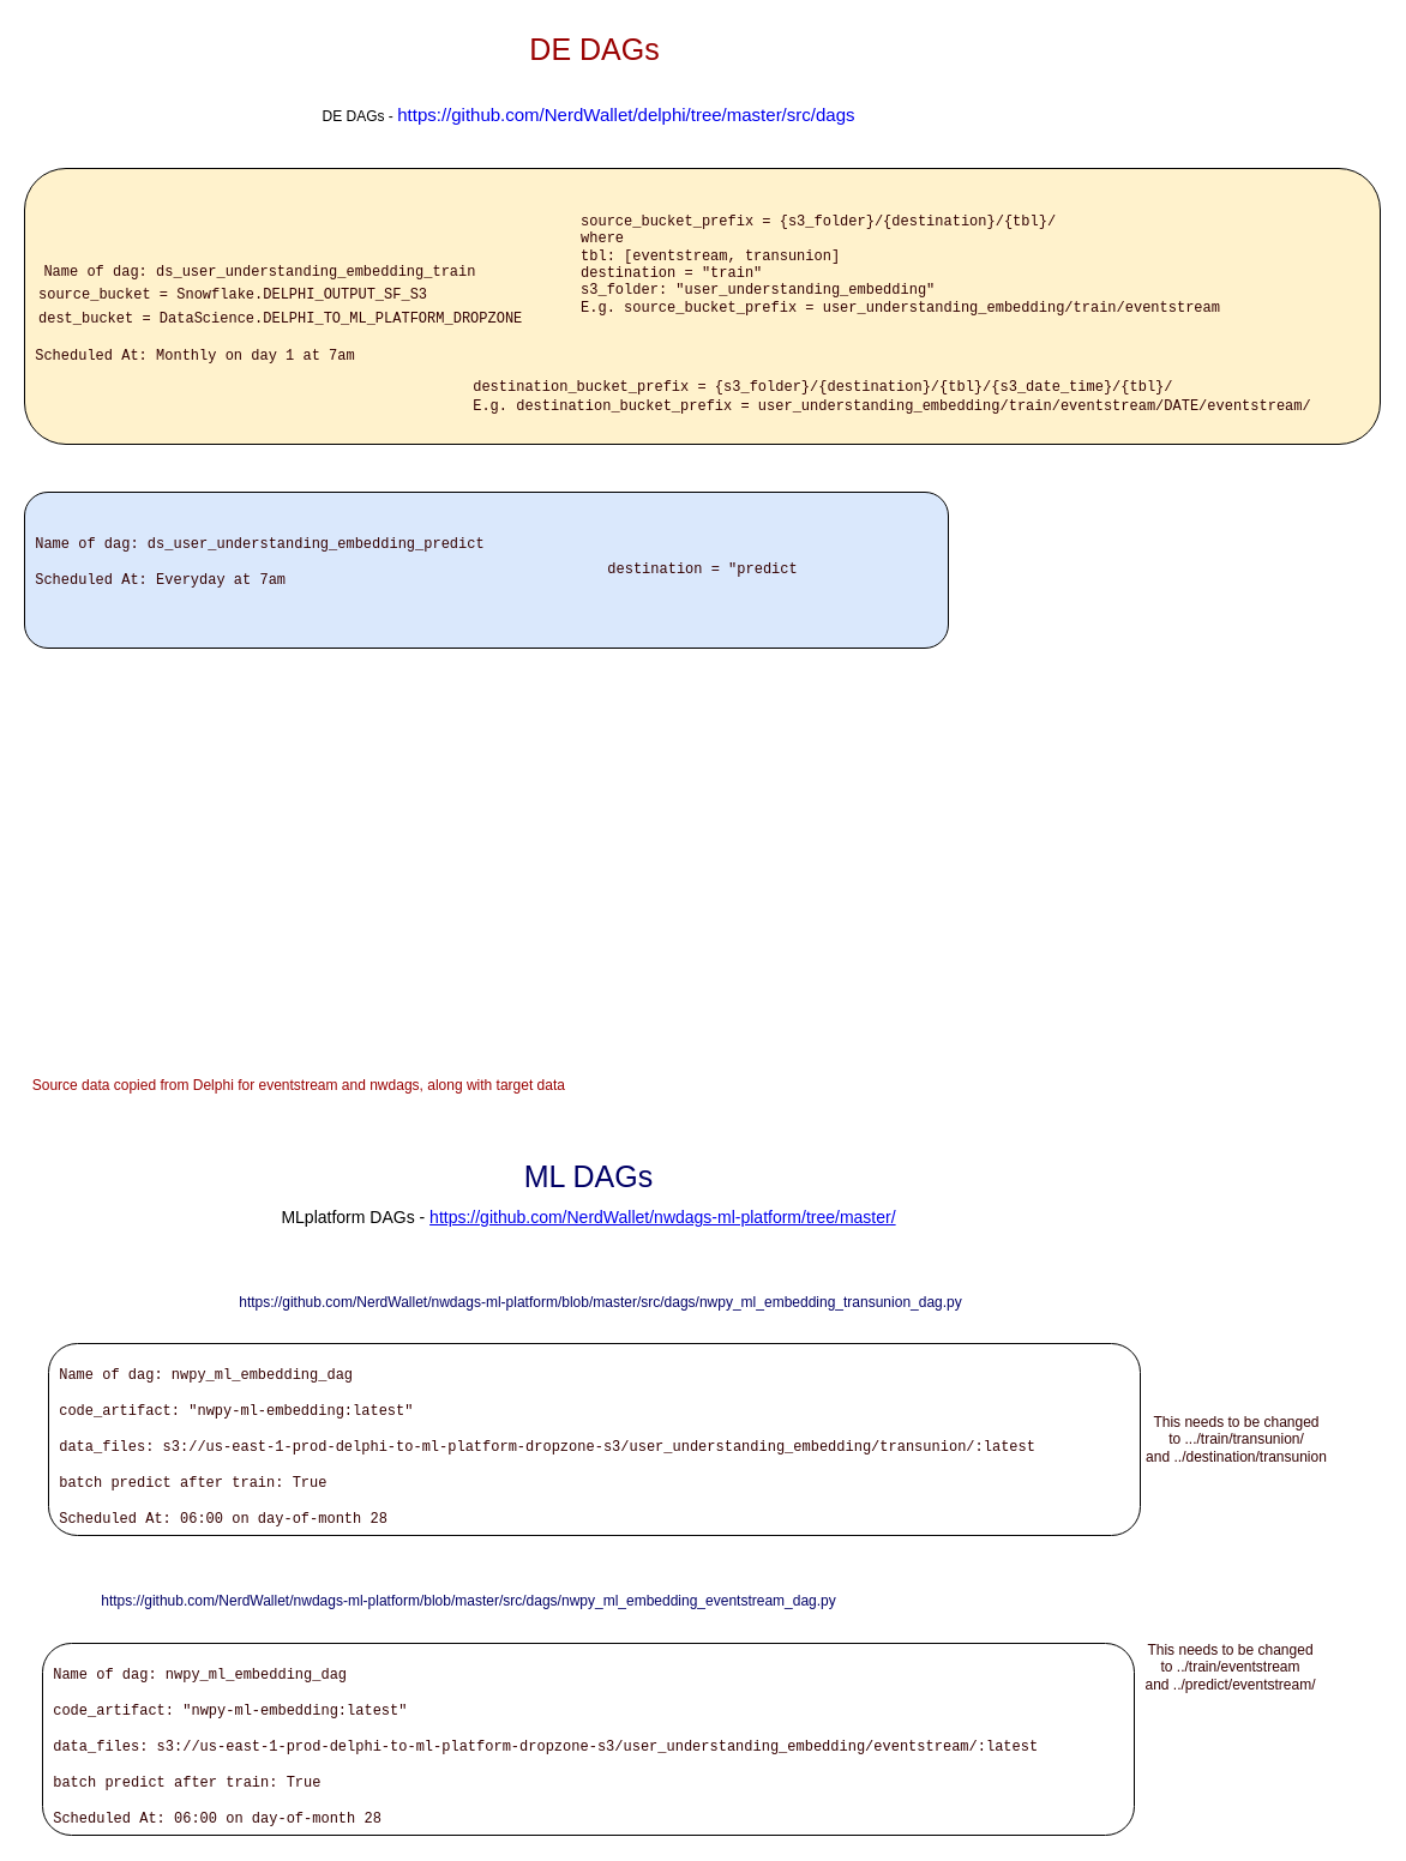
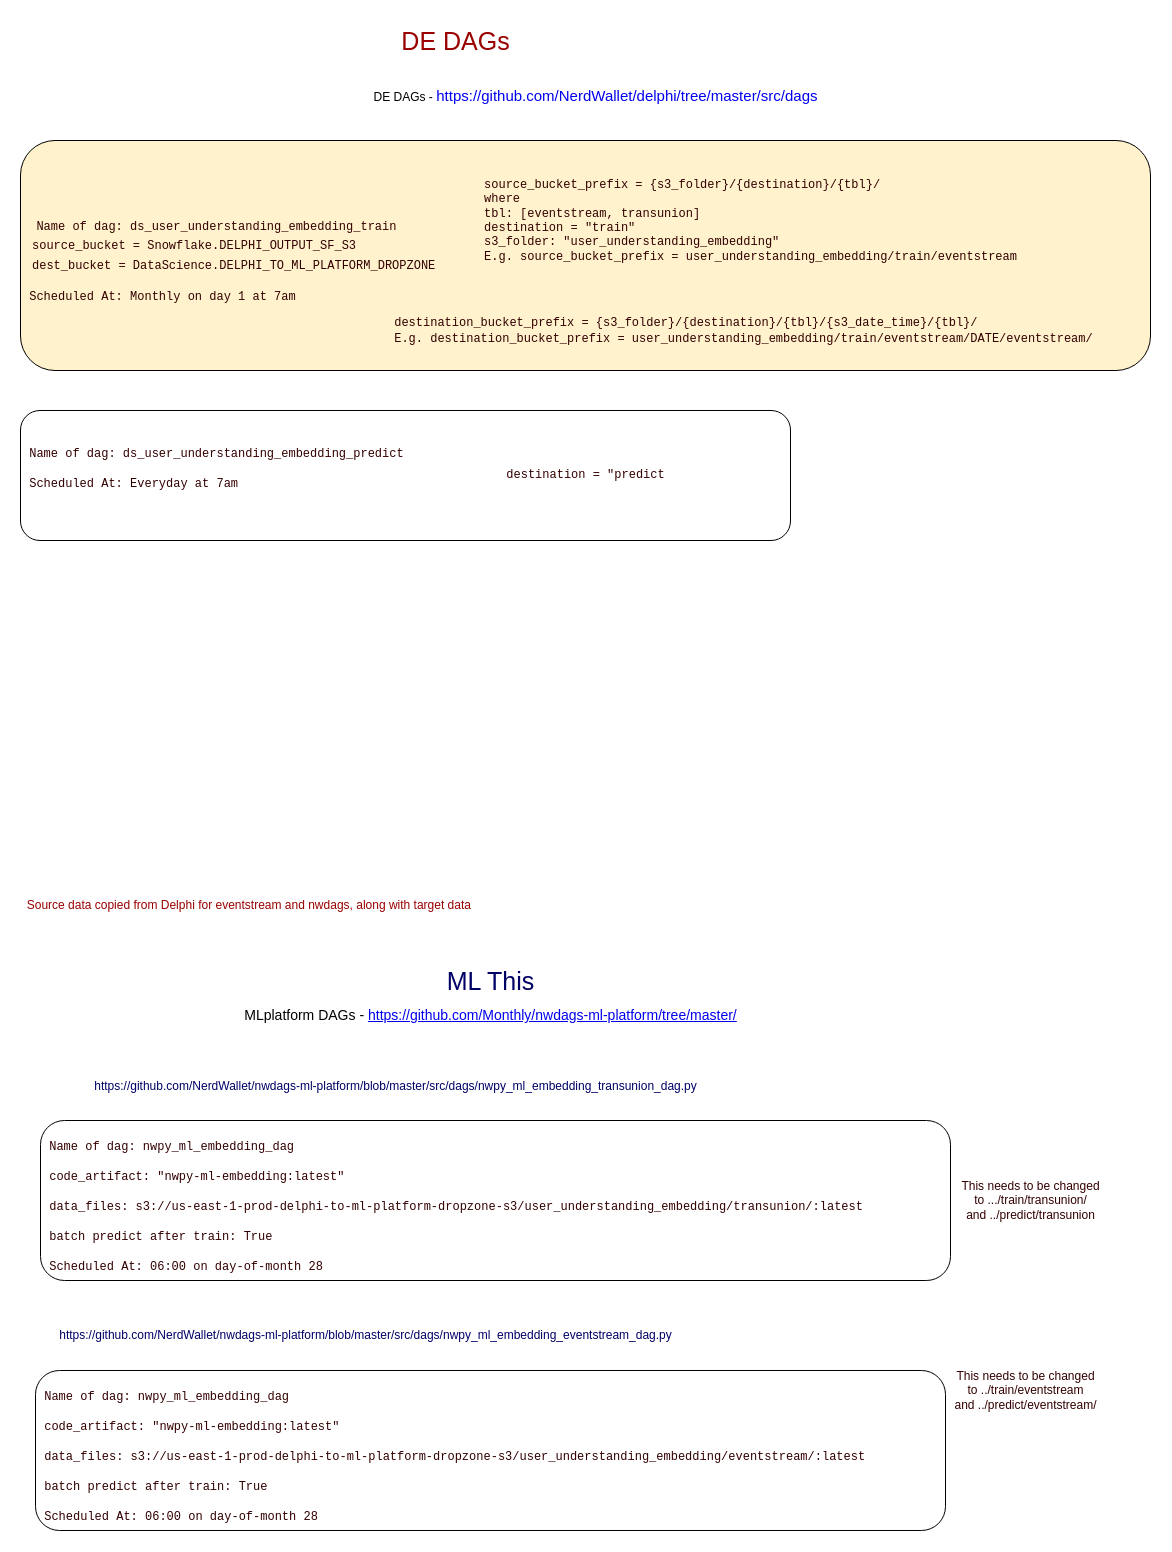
- <mxCell id="6" value="&lt;font color=&quot;#990000&quot; style=&quot;font-size: 25px;&quot;&gt;DE DAGs&lt;/font&gt;" style="text;html=1;align=center;verticalAlign=middle;resizable=0;points=[];autosize=1;strokeColor=none;fillColor=none;" vertex="1" parent="1"><mxGeometry x="430" y="20" width="130" height="40" as="geometry" /></mxCell>
+ <mxCell id="6" value="&lt;font color=&quot;#990000&quot; style=&quot;font-size: 25px;&quot;&gt;DE DAGs&lt;/font&gt;" style="text;html=1;align=center;verticalAlign=middle;resizable=0;points=[];autosize=1;strokeColor=none;fillColor=none;" vertex="1" parent="1"><mxGeometry x="390" y="20" width="130" height="40" as="geometry" /></mxCell>
- <mxCell id="5" value="DE DAGs -&amp;nbsp;&lt;a style=&quot;box-sizing: inherit; text-decoration-line: none; font-family: Slack-Lato, Slack-Fractions, appleLogo, sans-serif; font-size: 15px; font-variant-ligatures: common-ligatures; text-align: left;&quot; data-remove-tab-index=&quot;true&quot; tabindex=&quot;-1&quot; rel=&quot;noopener noreferrer&quot; href=&quot;https://github.com/NerdWallet/delphi/tree/master/src/dags&quot; data-sk=&quot;tooltip_parent&quot; data-stringify-link=&quot;https://github.com/NerdWallet/delphi/tree/master/src/dags&quot; class=&quot;c-link&quot; target=&quot;_blank&quot;&gt;https://github.com/NerdWallet/delphi/tree/master/src/dags&lt;/a&gt;" style="text;html=1;align=center;verticalAlign=middle;resizable=0;points=[];autosize=1;strokeColor=none;fillColor=none;fontColor=#000000;" parent="1" vertex="1"><mxGeometry x="255" y="80" width="470" height="30" as="geometry" /></mxCell>
+ <mxCell id="5" value="DE DAGs -&amp;nbsp;&lt;a style=&quot;box-sizing: inherit; text-decoration-line: none; font-family: Slack-Lato, Slack-Fractions, appleLogo, sans-serif; font-size: 15px; font-variant-ligatures: common-ligatures; text-align: left;&quot; data-remove-tab-index=&quot;true&quot; tabindex=&quot;-1&quot; rel=&quot;noopener noreferrer&quot; href=&quot;https://github.com/NerdWallet/delphi/tree/master/src/dags&quot; data-sk=&quot;tooltip_parent&quot; data-stringify-link=&quot;https://github.com/NerdWallet/delphi/tree/master/src/dags&quot; class=&quot;c-link&quot; target=&quot;_blank&quot;&gt;https://github.com/NerdWallet/delphi/tree/master/src/dags&lt;/a&gt;" style="text;html=1;align=center;verticalAlign=middle;resizable=0;points=[];autosize=1;strokeColor=none;fillColor=none;fontColor=#000000;" parent="1" vertex="1"><mxGeometry x="360" y="80" width="470" height="30" as="geometry" /></mxCell>
- <mxCell id="17" value="&lt;div style=&quot;&quot;&gt;&lt;span style=&quot;caret-color: rgb(139, 148, 158); font-family: ui-monospace, SFMono-Regular, &amp;quot;SF Mono&amp;quot;, Menlo, Consolas, &amp;quot;Liberation Mono&amp;quot;, monospace;&quot;&gt;&amp;nbsp;&lt;/span&gt;&lt;font style=&quot;background-color: initial; font-family: ui-monospace, SFMono-Regular, &amp;quot;SF Mono&amp;quot;, Menlo, Consolas, &amp;quot;Liberation Mono&amp;quot;, monospace; caret-color: rgb(165, 214, 255);&quot; color=&quot;#330000&quot;&gt;Name of dag:&amp;nbsp;&lt;/font&gt;&lt;span style=&quot;background-color: initial; color: rgb(0, 0, 102); font-family: ui-monospace, SFMono-Regular, &amp;quot;SF Mono&amp;quot;, Menlo, Consolas, &amp;quot;Liberation Mono&amp;quot;, monospace; caret-color: rgb(165, 214, 255); text-size-adjust: auto;&quot;&gt;&lt;font color=&quot;#330000&quot;&gt;ds_user_understanding_embedding_predict&lt;/font&gt;&lt;/span&gt;&lt;br&gt;&lt;/div&gt;&lt;div style=&quot;&quot;&gt;&lt;span style=&quot;background-color: initial; color: rgb(0, 0, 102); font-family: ui-monospace, SFMono-Regular, &amp;quot;SF Mono&amp;quot;, Menlo, Consolas, &amp;quot;Liberation Mono&amp;quot;, monospace; caret-color: rgb(165, 214, 255); text-size-adjust: auto;&quot;&gt;&lt;font color=&quot;#330000&quot;&gt;&lt;br&gt;&lt;/font&gt;&lt;/span&gt;&lt;/div&gt;&lt;span style=&quot;text-align: center; color: rgb(0, 0, 102); font-family: ui-monospace, SFMono-Regular, &amp;quot;SF Mono&amp;quot;, Menlo, Consolas, &amp;quot;Liberation Mono&amp;quot;, monospace; caret-color: rgb(165, 214, 255); text-size-adjust: auto;&quot;&gt;&lt;/span&gt;&lt;span style=&quot;color: rgb(0, 0, 102); font-family: ui-monospace, SFMono-Regular, &amp;quot;SF Mono&amp;quot;, Menlo, Consolas, &amp;quot;Liberation Mono&amp;quot;, monospace; font-size: 12px; font-style: normal; font-variant-ligatures: normal; font-variant-caps: normal; font-weight: 400; letter-spacing: normal; orphans: 2; text-indent: 0px; text-transform: none; widows: 2; word-spacing: 0px; -webkit-text-stroke-width: 0px; caret-color: rgb(165, 214, 255); background-color: rgb(248, 249, 250); text-decoration-thickness: initial; text-decoration-style: initial; text-decoration-color: initial; text-size-adjust: auto;&quot;&gt;&lt;span style=&quot;color: rgb(51, 0, 0); caret-color: rgb(139, 148, 158); text-size-adjust: auto;&quot;&gt;&lt;div style=&quot;&quot;&gt;&lt;span style=&quot;text-size-adjust: auto;&quot;&gt;&amp;nbsp;Scheduled At:&amp;nbsp;&lt;/span&gt;&lt;span style=&quot;text-size-adjust: auto;&quot;&gt;Everyday at 7am&amp;nbsp;&lt;/span&gt;&lt;/div&gt;&lt;/span&gt;&lt;/span&gt;&lt;font face=&quot;ui-monospace, SFMono-Regular, SF Mono, Menlo, Consolas, Liberation Mono, monospace&quot; style=&quot;orphans: 2; text-indent: 0px; widows: 2; background-color: rgb(248, 249, 250); text-decoration-thickness: initial; text-decoration-style: initial; text-decoration-color: initial;&quot;&gt;&lt;div style=&quot;caret-color: rgb(165, 214, 255);&quot;&gt;&lt;br&gt;&lt;/div&gt;&lt;/font&gt;" style="rounded=1;whiteSpace=wrap;html=1;labelBackgroundColor=none;fontSize=12;fontColor=#330000;align=left;fillColor=#dae8fc;" vertex="1" parent="1"><mxGeometry x="20" y="410" width="770" height="130" as="geometry" /></mxCell>
+ <mxCell id="17" value="&lt;div style=&quot;&quot;&gt;&lt;span style=&quot;caret-color: rgb(139, 148, 158); font-family: ui-monospace, SFMono-Regular, &amp;quot;SF Mono&amp;quot;, Menlo, Consolas, &amp;quot;Liberation Mono&amp;quot;, monospace;&quot;&gt;&amp;nbsp;&lt;/span&gt;&lt;font style=&quot;background-color: initial; font-family: ui-monospace, SFMono-Regular, &amp;quot;SF Mono&amp;quot;, Menlo, Consolas, &amp;quot;Liberation Mono&amp;quot;, monospace; caret-color: rgb(165, 214, 255);&quot; color=&quot;#330000&quot;&gt;Name of dag:&amp;nbsp;&lt;/font&gt;&lt;span style=&quot;background-color: initial; color: rgb(0, 0, 102); font-family: ui-monospace, SFMono-Regular, &amp;quot;SF Mono&amp;quot;, Menlo, Consolas, &amp;quot;Liberation Mono&amp;quot;, monospace; caret-color: rgb(165, 214, 255); text-size-adjust: auto;&quot;&gt;&lt;font color=&quot;#330000&quot;&gt;ds_user_understanding_embedding_predict&lt;/font&gt;&lt;/span&gt;&lt;br&gt;&lt;/div&gt;&lt;div style=&quot;&quot;&gt;&lt;span style=&quot;background-color: initial; color: rgb(0, 0, 102); font-family: ui-monospace, SFMono-Regular, &amp;quot;SF Mono&amp;quot;, Menlo, Consolas, &amp;quot;Liberation Mono&amp;quot;, monospace; caret-color: rgb(165, 214, 255); text-size-adjust: auto;&quot;&gt;&lt;font color=&quot;#330000&quot;&gt;&lt;br&gt;&lt;/font&gt;&lt;/span&gt;&lt;/div&gt;&lt;span style=&quot;text-align: center; color: rgb(0, 0, 102); font-family: ui-monospace, SFMono-Regular, &amp;quot;SF Mono&amp;quot;, Menlo, Consolas, &amp;quot;Liberation Mono&amp;quot;, monospace; caret-color: rgb(165, 214, 255); text-size-adjust: auto;&quot;&gt;&lt;/span&gt;&lt;span style=&quot;color: rgb(0, 0, 102); font-family: ui-monospace, SFMono-Regular, &amp;quot;SF Mono&amp;quot;, Menlo, Consolas, &amp;quot;Liberation Mono&amp;quot;, monospace; font-size: 12px; font-style: normal; font-variant-ligatures: normal; font-variant-caps: normal; font-weight: 400; letter-spacing: normal; orphans: 2; text-indent: 0px; text-transform: none; widows: 2; word-spacing: 0px; -webkit-text-stroke-width: 0px; caret-color: rgb(165, 214, 255); background-color: rgb(248, 249, 250); text-decoration-thickness: initial; text-decoration-style: initial; text-decoration-color: initial; text-size-adjust: auto;&quot;&gt;&lt;span style=&quot;color: rgb(51, 0, 0); caret-color: rgb(139, 148, 158); text-size-adjust: auto;&quot;&gt;&lt;div style=&quot;&quot;&gt;&lt;span style=&quot;text-size-adjust: auto;&quot;&gt;&amp;nbsp;Scheduled At:&amp;nbsp;&lt;/span&gt;&lt;span style=&quot;text-size-adjust: auto;&quot;&gt;Everyday at 7am&amp;nbsp;&lt;/span&gt;&lt;/div&gt;&lt;/span&gt;&lt;/span&gt;&lt;font face=&quot;ui-monospace, SFMono-Regular, SF Mono, Menlo, Consolas, Liberation Mono, monospace&quot; style=&quot;orphans: 2; text-indent: 0px; widows: 2; background-color: rgb(248, 249, 250); text-decoration-thickness: initial; text-decoration-style: initial; text-decoration-color: initial;&quot;&gt;&lt;div style=&quot;caret-color: rgb(165, 214, 255);&quot;&gt;&lt;br&gt;&lt;/div&gt;&lt;/font&gt;" style="rounded=1;whiteSpace=wrap;html=1;labelBackgroundColor=none;fontSize=12;fontColor=#330000;align=left;" vertex="1" parent="1"><mxGeometry x="20" y="410" width="770" height="130" as="geometry" /></mxCell>
- <mxCell id="7" value="&lt;font color=&quot;#000066&quot;&gt;ML DAGs&lt;/font&gt;" style="text;html=1;align=center;verticalAlign=middle;resizable=0;points=[];autosize=1;strokeColor=none;fillColor=none;fontSize=25;" vertex="1" parent="1"><mxGeometry x="425" y="960" width="130" height="40" as="geometry" /></mxCell>
+ <mxCell id="7" value="&lt;font color=&quot;#000066&quot;&gt;ML This&lt;/font&gt;" style="text;html=1;align=center;verticalAlign=middle;resizable=0;points=[];autosize=1;strokeColor=none;fillColor=none;fontSize=25;" vertex="1" parent="1"><mxGeometry x="425" y="960" width="130" height="40" as="geometry" /></mxCell>
- <mxCell id="4" value="&lt;font style=&quot;font-size: 14px;&quot;&gt;MLplatform DAGs - &lt;a href=&quot;https://github.com/NerdWallet/delphi/tree/master/src/dags&quot;&gt;https://github.com/NerdWallet/nwdags-ml-platform/tree/master/&lt;/a&gt;&lt;/font&gt;" style="text;html=1;align=center;verticalAlign=middle;resizable=0;points=[];autosize=1;strokeColor=none;fillColor=none;fontColor=#000000;" parent="1" vertex="1"><mxGeometry x="220" y="1000" width="540" height="30" as="geometry" /></mxCell>
+ <mxCell id="4" value="&lt;font style=&quot;font-size: 14px;&quot;&gt;MLplatform DAGs - &lt;a href=&quot;https://github.com/NerdWallet/delphi/tree/master/src/dags&quot;&gt;https://github.com/Monthly/nwdags-ml-platform/tree/master/&lt;/a&gt;&lt;/font&gt;" style="text;html=1;align=center;verticalAlign=middle;resizable=0;points=[];autosize=1;strokeColor=none;fillColor=none;fontColor=#000000;" parent="1" vertex="1"><mxGeometry x="220" y="1000" width="540" height="30" as="geometry" /></mxCell>
- <mxCell id="9" value="&lt;font style=&quot;font-size: 12px;&quot;&gt;https://github.com/NerdWallet/nwdags-ml-platform/blob/master/src/dags/nwpy_ml_embedding_transunion_dag.py&lt;/font&gt;" style="text;html=1;align=center;verticalAlign=middle;resizable=0;points=[];autosize=1;strokeColor=none;fillColor=none;fontSize=25;fontColor=#000066;" vertex="1" parent="1"><mxGeometry x="185" y="1060" width="630" height="40" as="geometry" /></mxCell>
+ <mxCell id="9" value="&lt;font style=&quot;font-size: 12px;&quot;&gt;https://github.com/NerdWallet/nwdags-ml-platform/blob/master/src/dags/nwpy_ml_embedding_transunion_dag.py&lt;/font&gt;" style="text;html=1;align=center;verticalAlign=middle;resizable=0;points=[];autosize=1;strokeColor=none;fillColor=none;fontSize=25;fontColor=#000066;" vertex="1" parent="1"><mxGeometry x="80" y="1060" width="630" height="40" as="geometry" /></mxCell>
- <mxCell id="12" value="This needs to be changed &lt;br&gt;to .../train/transunion/&lt;br&gt;and ../destination/transunion" style="text;html=1;align=center;verticalAlign=middle;resizable=0;points=[];autosize=1;strokeColor=none;fillColor=none;fontSize=12;fontColor=#330000;" vertex="1" parent="1"><mxGeometry x="950" y="1170" width="160" height="60" as="geometry" /></mxCell>
+ <mxCell id="12" value="This needs to be changed &lt;br&gt;to .../train/transunion/&lt;br&gt;and ../predict/transunion" style="text;html=1;align=center;verticalAlign=middle;resizable=0;points=[];autosize=1;strokeColor=none;fillColor=none;fontSize=12;fontColor=#330000;" vertex="1" parent="1"><mxGeometry x="950" y="1170" width="160" height="60" as="geometry" /></mxCell>
- <mxCell id="10" value="https://github.com/NerdWallet/nwdags-ml-platform/blob/master/src/dags/nwpy_ml_embedding_eventstream_dag.py" style="text;html=1;align=center;verticalAlign=middle;resizable=0;points=[];autosize=1;strokeColor=none;fillColor=none;fontSize=12;fontColor=#000066;" vertex="1" parent="1"><mxGeometry x="70" y="1320" width="640" height="30" as="geometry" /></mxCell>
+ <mxCell id="10" value="https://github.com/NerdWallet/nwdags-ml-platform/blob/master/src/dags/nwpy_ml_embedding_eventstream_dag.py" style="text;html=1;align=center;verticalAlign=middle;resizable=0;points=[];autosize=1;strokeColor=none;fillColor=none;fontSize=12;fontColor=#000066;" vertex="1" parent="1"><mxGeometry x="45" y="1320" width="640" height="30" as="geometry" /></mxCell>
